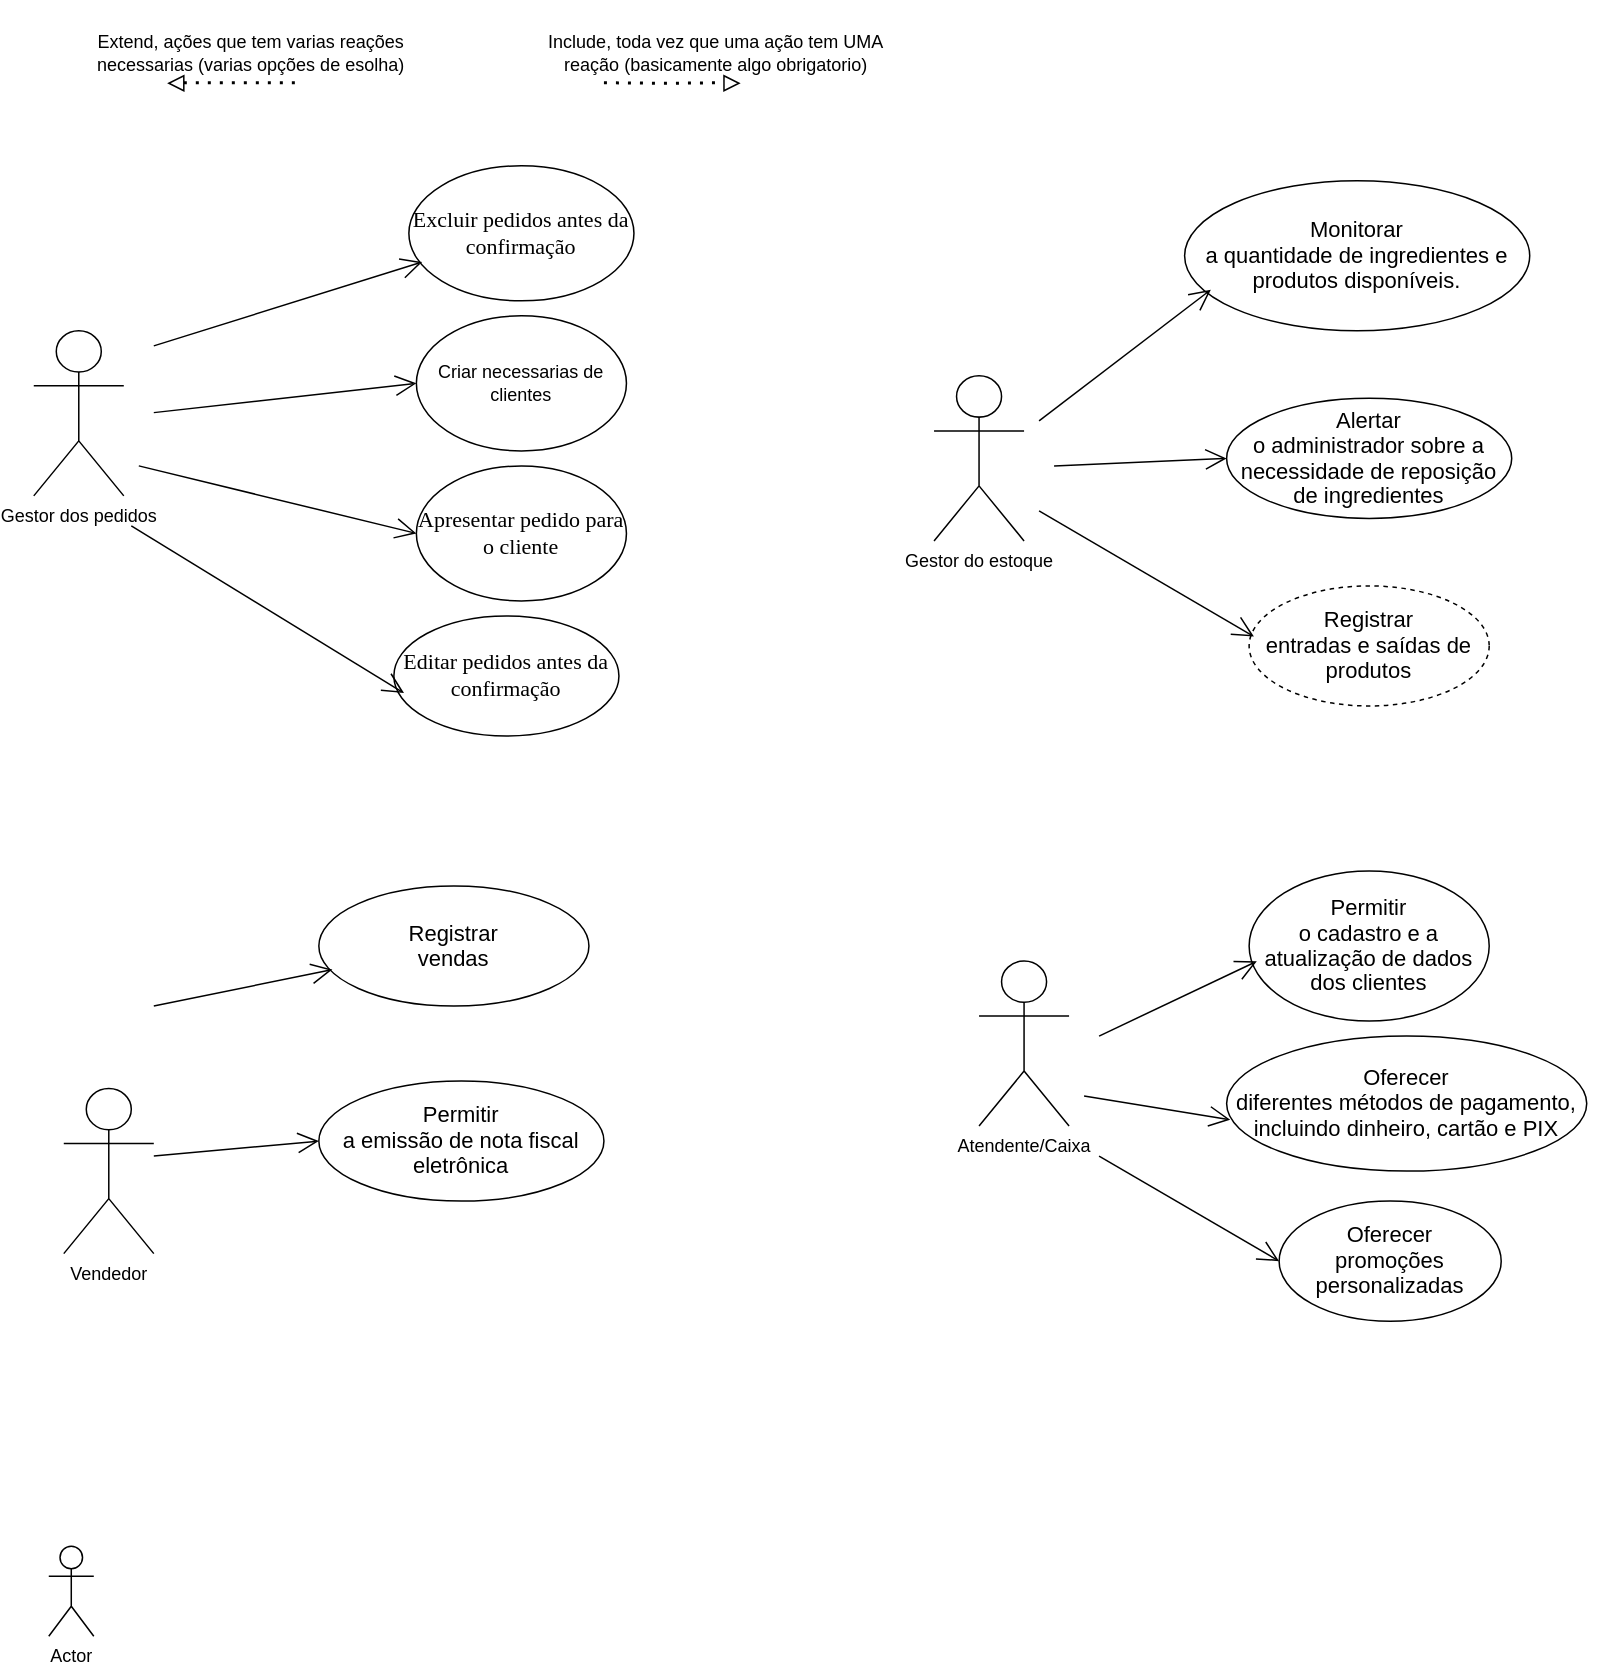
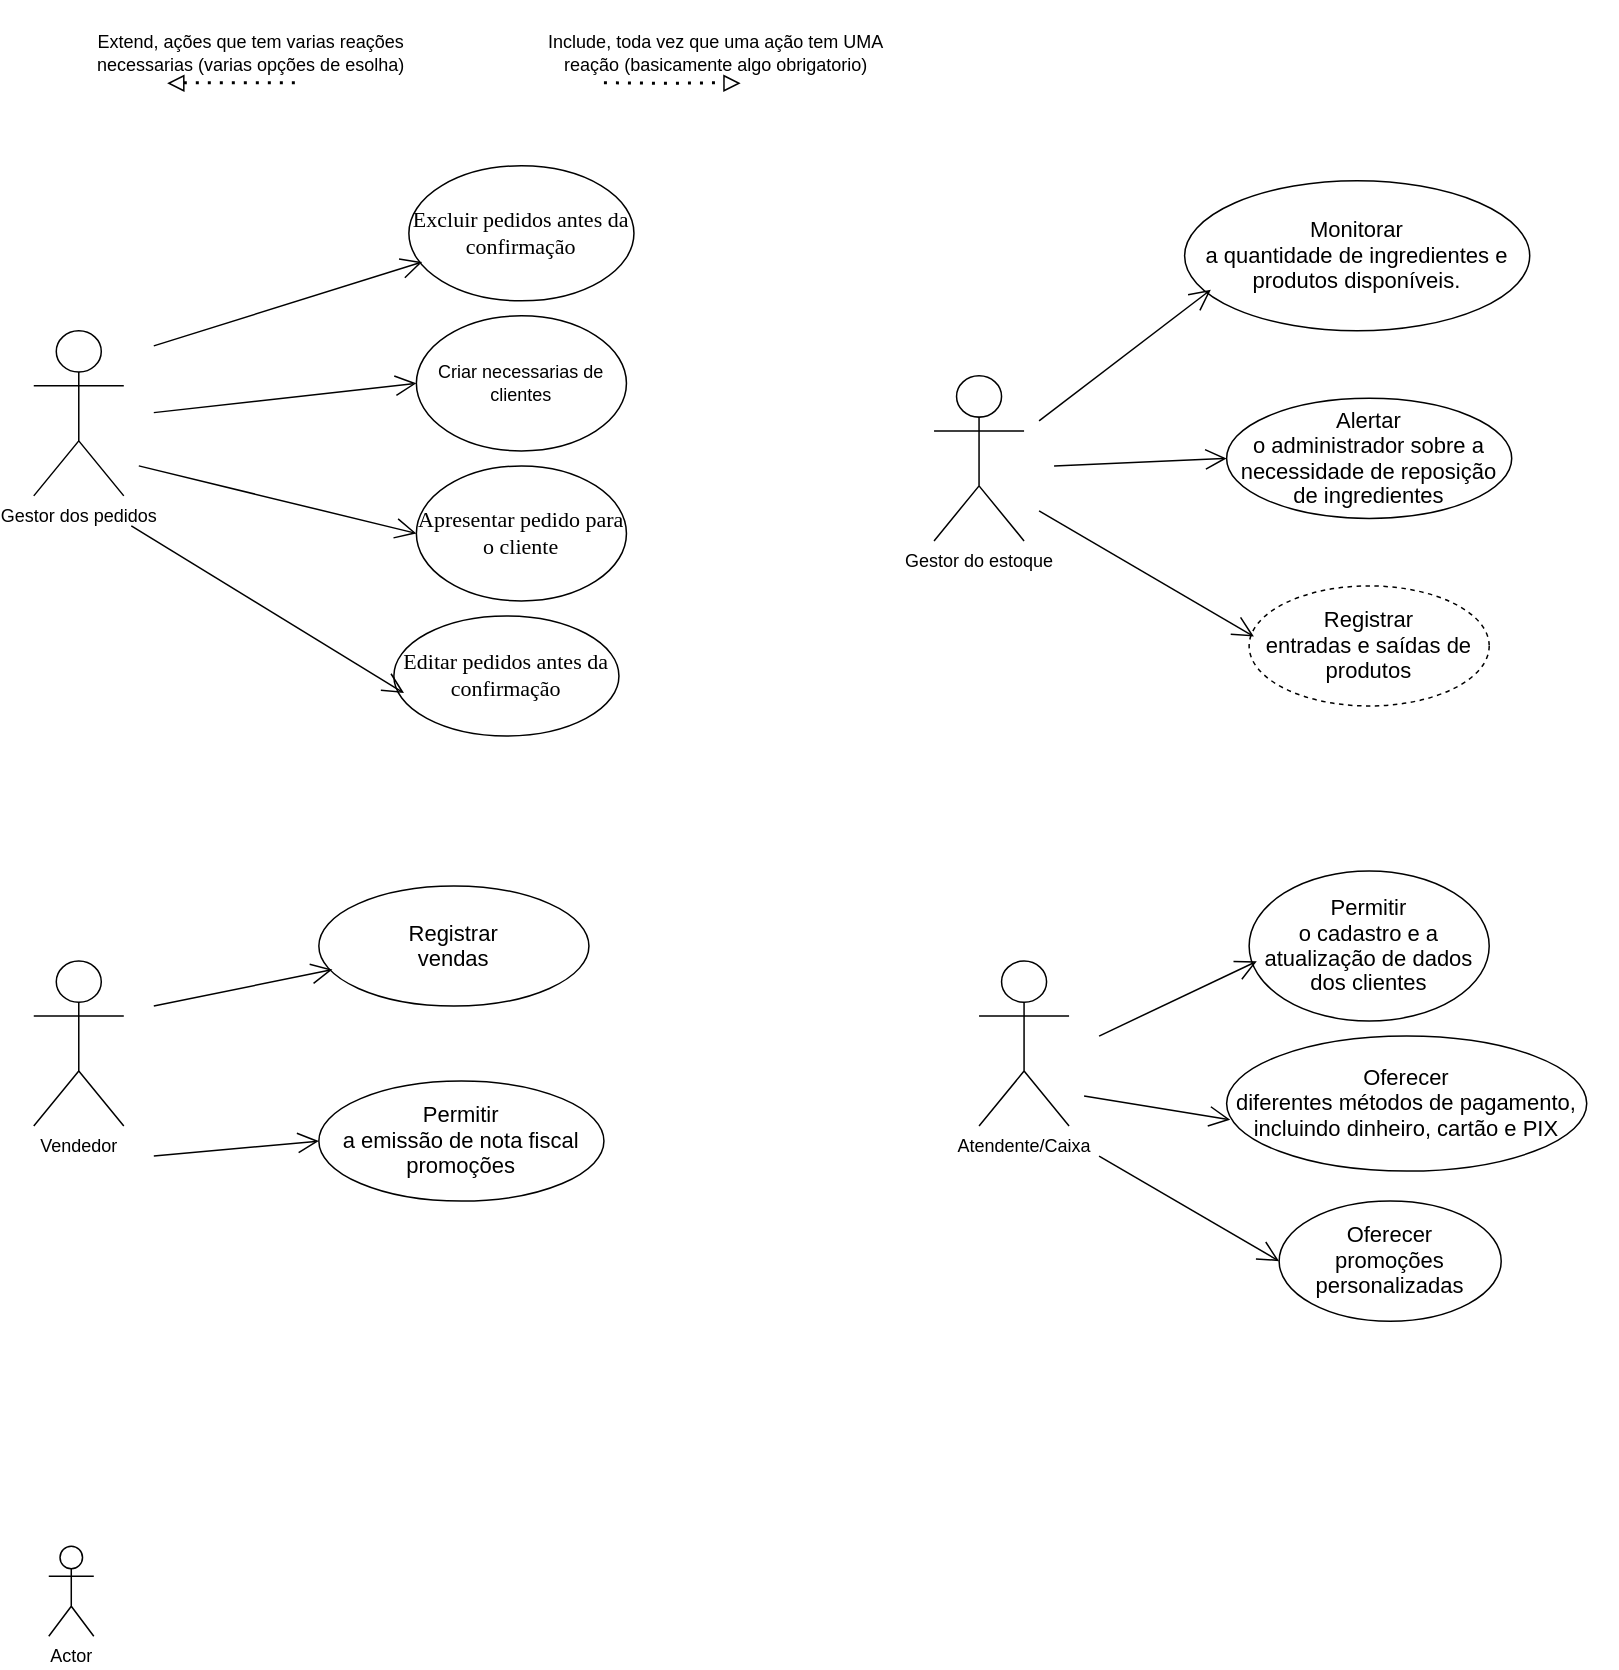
- <mxCell id="28" value="&lt;span style=&quot;font-size:11.0pt;line-height:115%;&lt;br/&gt;font-family:&amp;quot;Cambria&amp;quot;,serif;mso-ascii-theme-font:minor-latin;mso-fareast-font-family:&lt;br/&gt;&amp;quot;MS Mincho&amp;quot;;mso-fareast-theme-font:minor-fareast;mso-hansi-theme-font:minor-latin;&lt;br/&gt;mso-bidi-font-family:&amp;quot;Times New Roman&amp;quot;;mso-bidi-theme-font:minor-bidi;&lt;br/&gt;mso-ansi-language:PT-BR;mso-fareast-language:EN-US;mso-bidi-language:AR-SA&quot;&gt;Permitir&lt;br/&gt;a emissão de nota fiscal eletrônica&lt;/span&gt;" style="ellipse;whiteSpace=wrap;html=1;" vertex="1" parent="1"><mxGeometry x="210" y="720" width="190" height="80" as="geometry" /></mxCell>
+ <mxCell id="28" value="&lt;span style=&quot;font-size:11.0pt;line-height:115%;&lt;br/&gt;font-family:&amp;quot;Cambria&amp;quot;,serif;mso-ascii-theme-font:minor-latin;mso-fareast-font-family:&lt;br/&gt;&amp;quot;MS Mincho&amp;quot;;mso-fareast-theme-font:minor-fareast;mso-hansi-theme-font:minor-latin;&lt;br/&gt;mso-bidi-font-family:&amp;quot;Times New Roman&amp;quot;;mso-bidi-theme-font:minor-bidi;&lt;br/&gt;mso-ansi-language:PT-BR;mso-fareast-language:EN-US;mso-bidi-language:AR-SA&quot;&gt;Permitir&lt;br/&gt;a emissão de nota fiscal promoções&lt;/span&gt;" style="ellipse;whiteSpace=wrap;html=1;" vertex="1" parent="1"><mxGeometry x="210" y="720" width="190" height="80" as="geometry" /></mxCell>
- <mxCell id="26" value="Vendedor" style="shape=umlActor;verticalLabelPosition=bottom;verticalAlign=top;html=1;outlineConnect=0;" vertex="1" parent="1"><mxGeometry x="40" y="725" width="60" height="110" as="geometry" /></mxCell>
+ <mxCell id="26" value="Vendedor" style="shape=umlActor;verticalLabelPosition=bottom;verticalAlign=top;html=1;outlineConnect=0;" vertex="1" parent="1"><mxGeometry x="20" y="640" width="60" height="110" as="geometry" /></mxCell>
